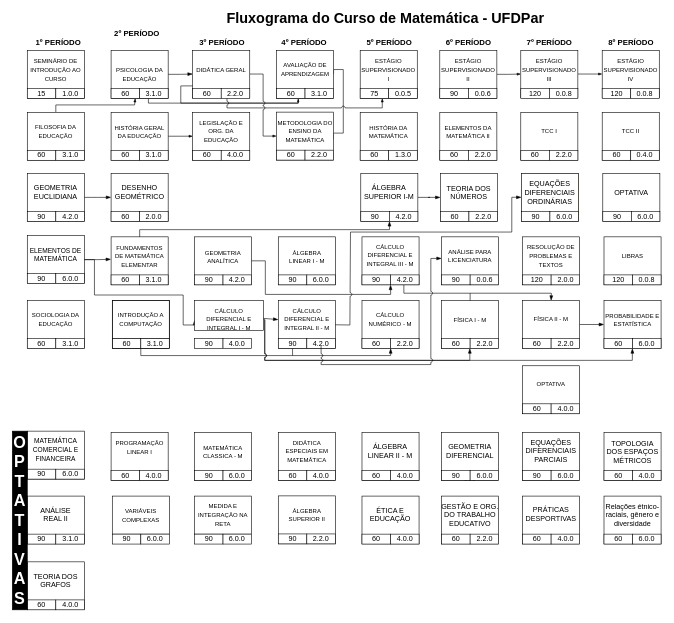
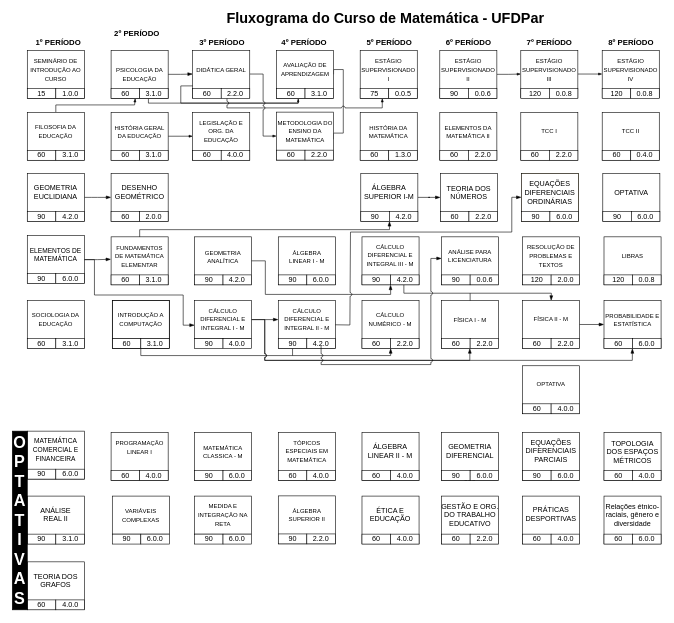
- <mxCell id="56" value="&lt;font style=&quot;font-size: 10px&quot;&gt;CÁLCULO DIFERENCIAL E INTEGRAL I - M&lt;/font&gt;" style="rounded=0;whiteSpace=wrap;html=1;verticalAlign=top;spacingTop=3;" parent="1" vertex="1"><mxGeometry x="323.827" y="500.33" width="115" height="50" as="geometry" /></mxCell>
+ <mxCell id="56" value="&lt;font style=&quot;font-size: 10px&quot;&gt;CÁLCULO DIFERENCIAL E INTEGRAL I - M&lt;/font&gt;" style="rounded=0;whiteSpace=wrap;html=1;verticalAlign=top;spacingTop=3;" parent="1" vertex="1"><mxGeometry x="323.827" y="500.33" width="95.172" height="63.448" as="geometry" /></mxCell>
- <mxCell id="246" value="&lt;span style=&quot;font-size: 10px;&quot;&gt;DIDÁTICA ESPECIAIS EM MATEMÁTICA&lt;/span&gt;" style="rounded=0;whiteSpace=wrap;html=1;verticalAlign=top;spacingTop=3;" parent="245" vertex="1"><mxGeometry width="95.17" height="80" as="geometry" /></mxCell>
+ <mxCell id="246" value="&lt;span style=&quot;font-size: 10px;&quot;&gt;TÓPICOS ESPECIAIS EM MATEMÁTICA&lt;/span&gt;" style="rounded=0;whiteSpace=wrap;html=1;verticalAlign=top;spacingTop=3;" parent="245" vertex="1"><mxGeometry width="95.17" height="80" as="geometry" /></mxCell>
